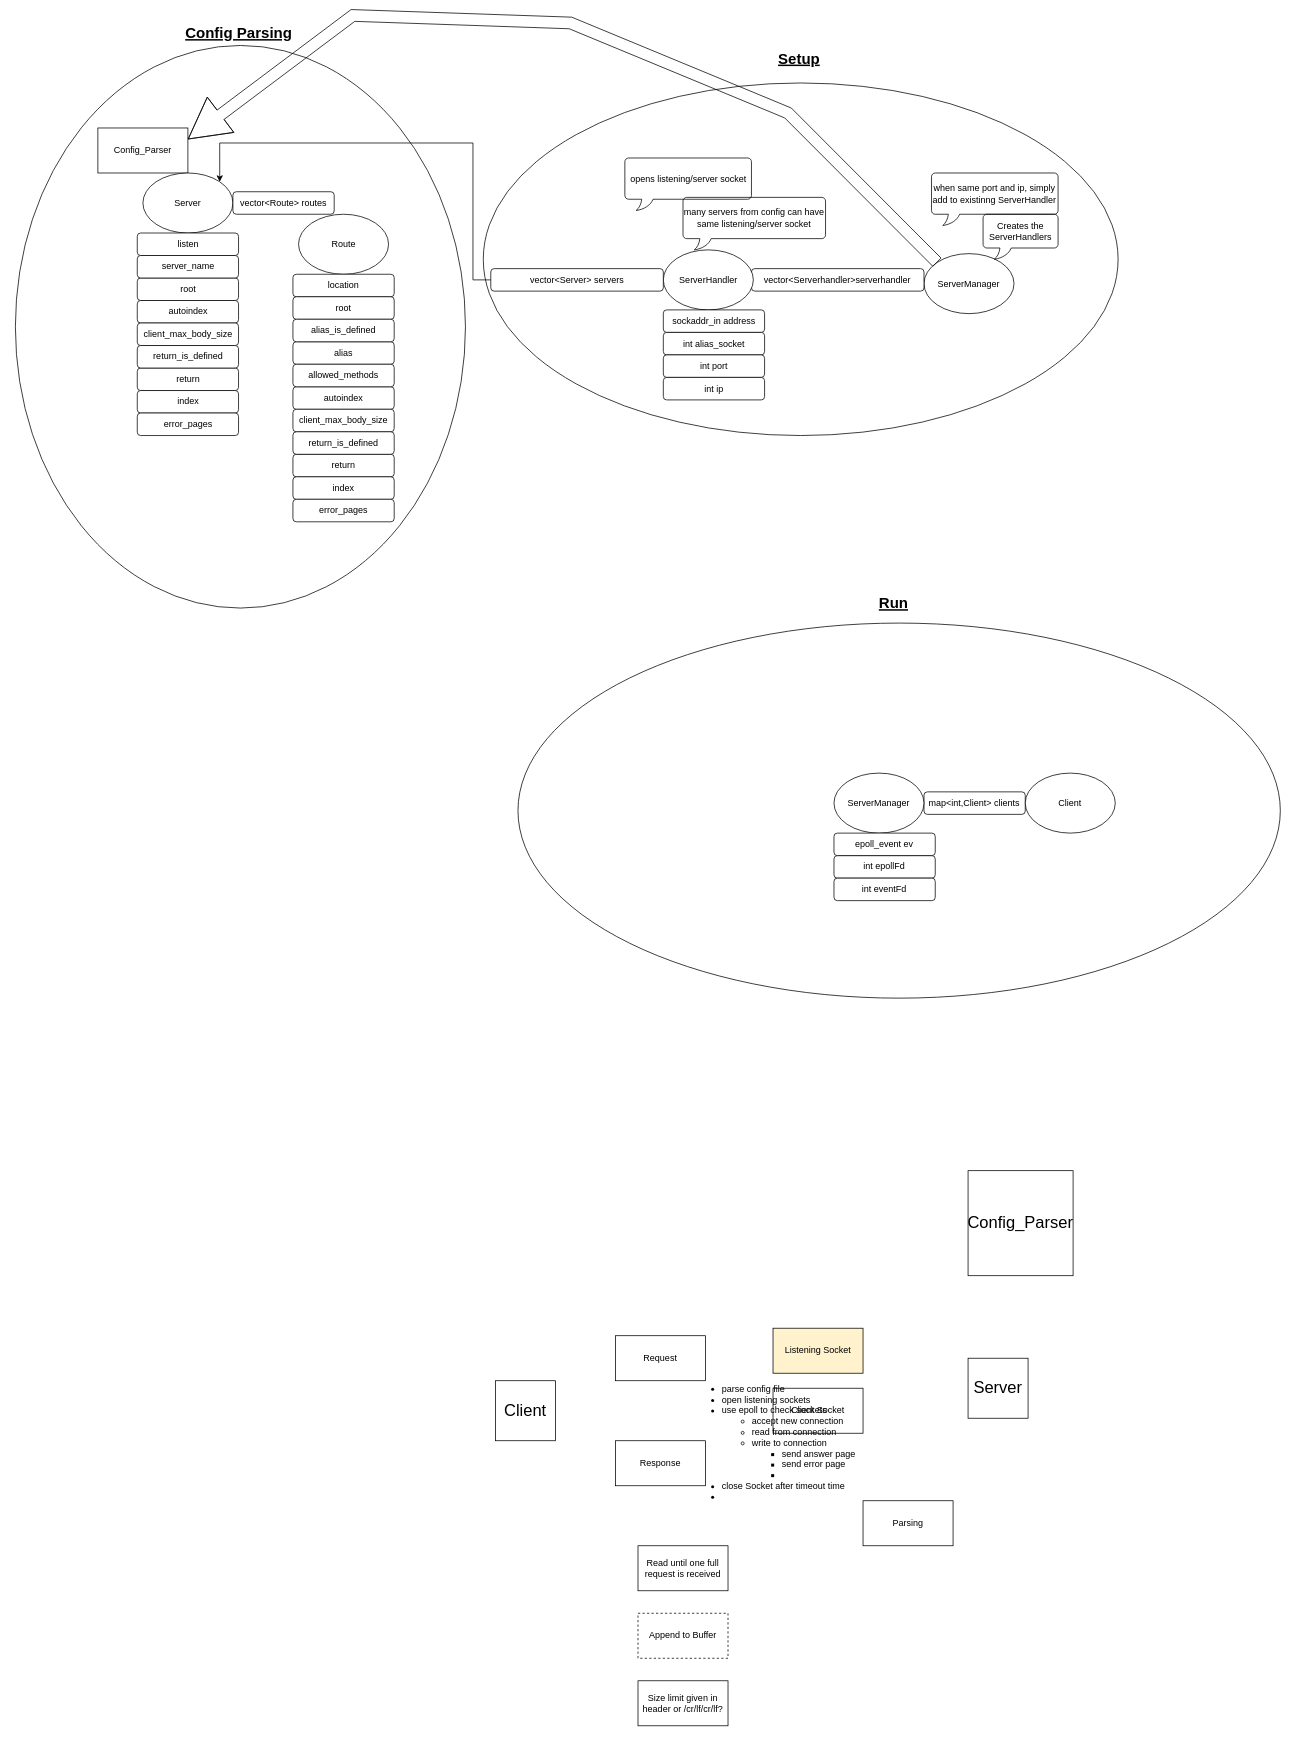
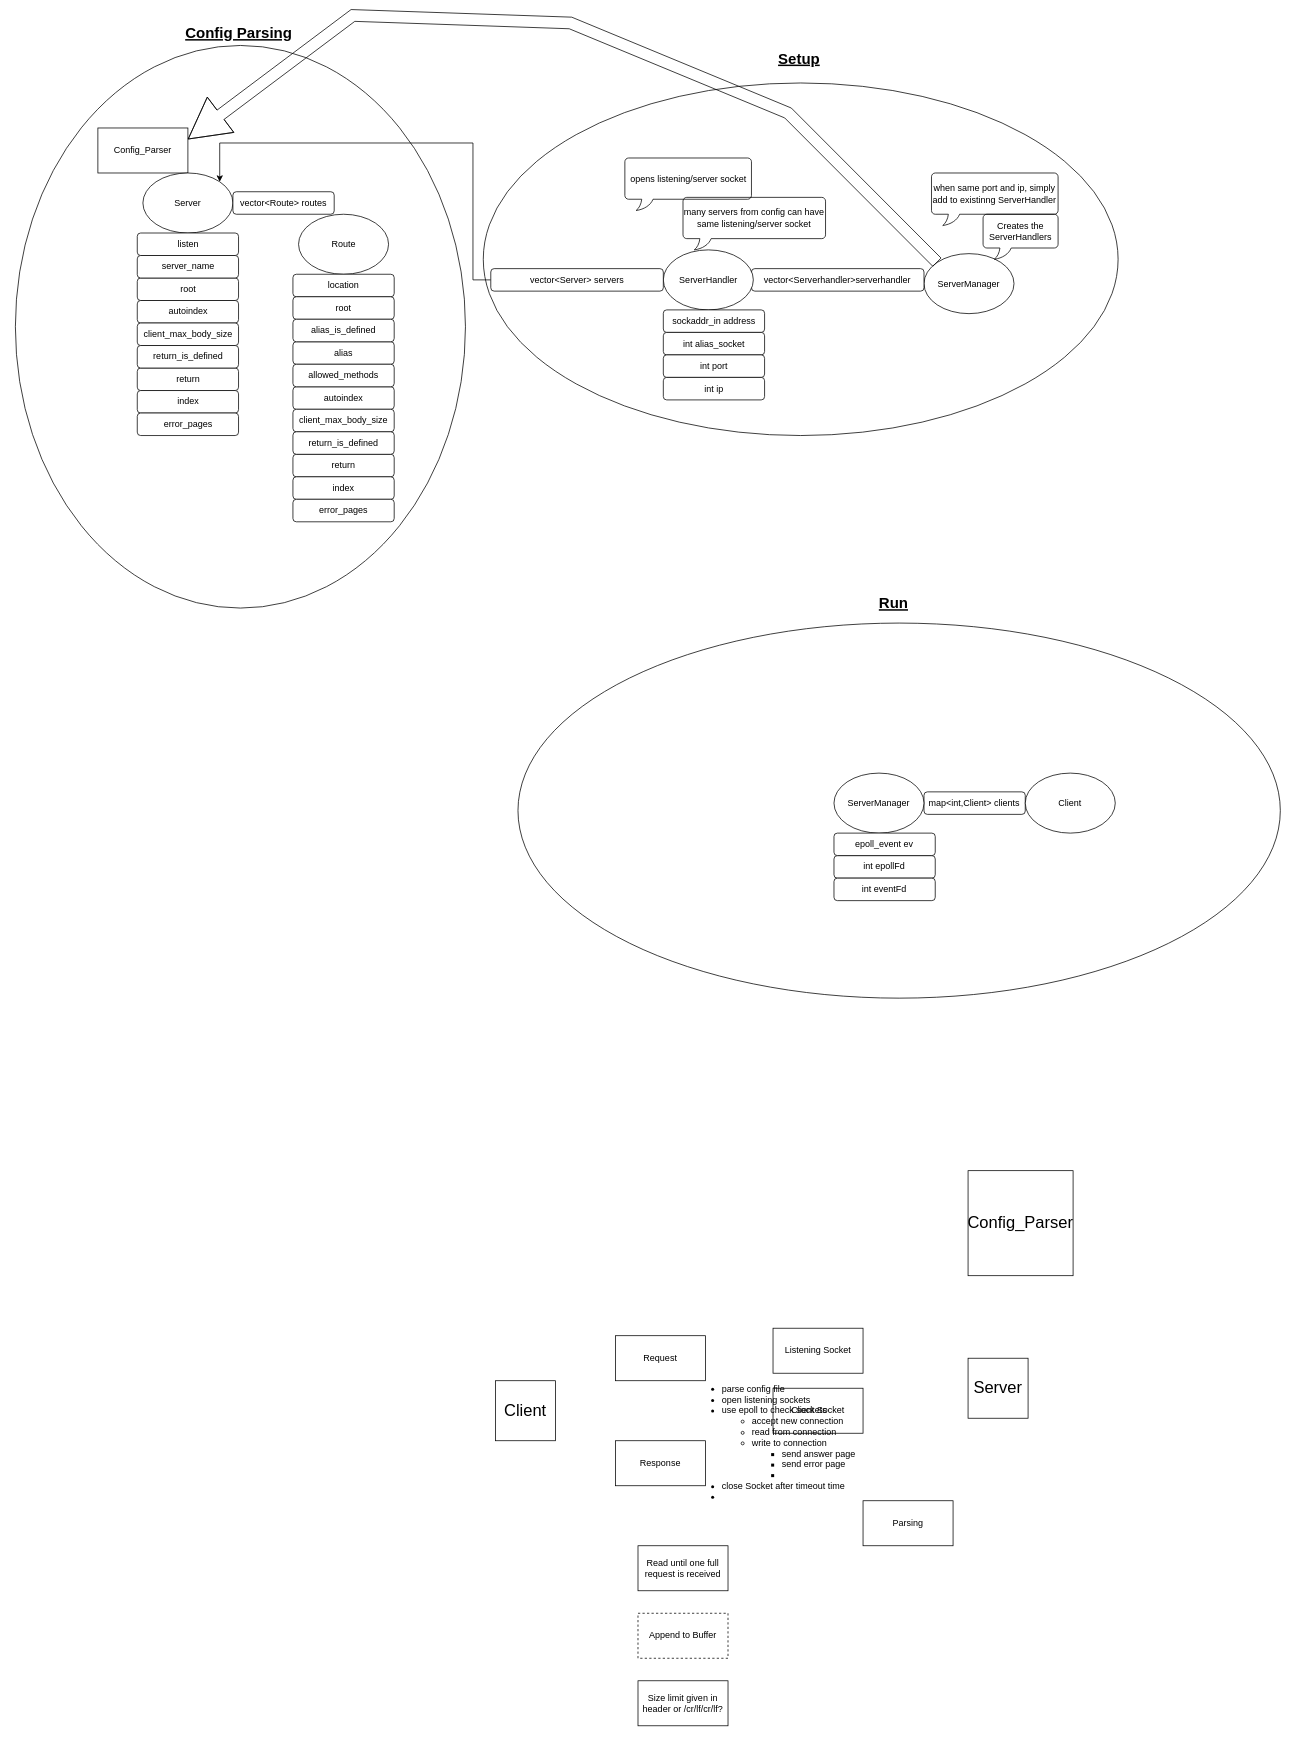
- <mxCell id="10" value="Listening Socket" style="rounded=0;whiteSpace=wrap;html=1;fillColor=#fff2cc;" parent="1" vertex="1"><mxGeometry x="1030" y="1770" width="120" height="60" as="geometry" /></mxCell>
+ <mxCell id="10" value="Listening Socket" style="rounded=0;whiteSpace=wrap;html=1;" parent="1" vertex="1"><mxGeometry x="1030" y="1770" width="120" height="60" as="geometry" /></mxCell>
